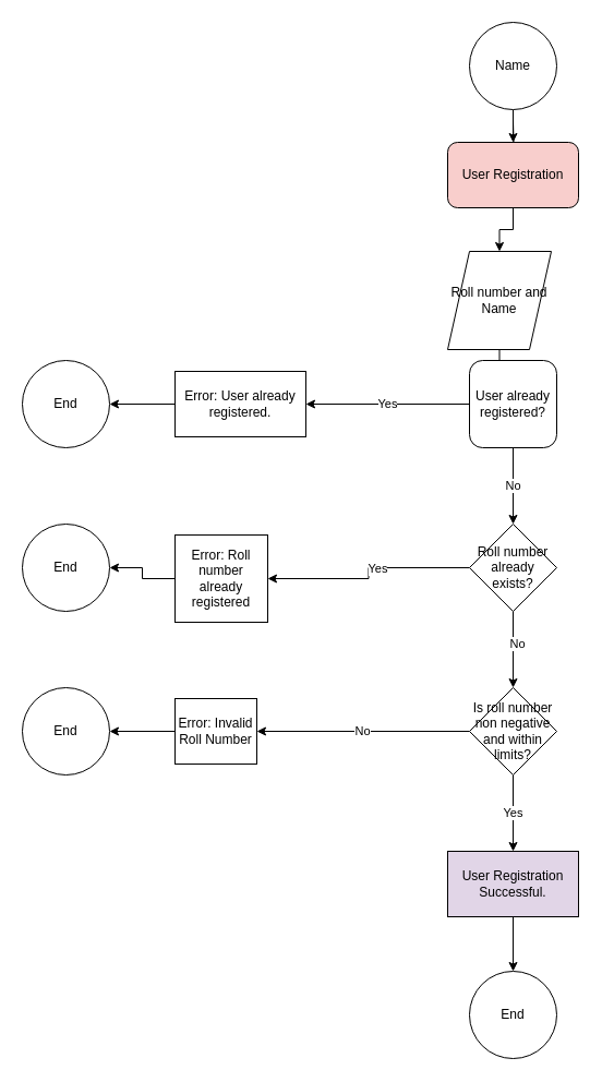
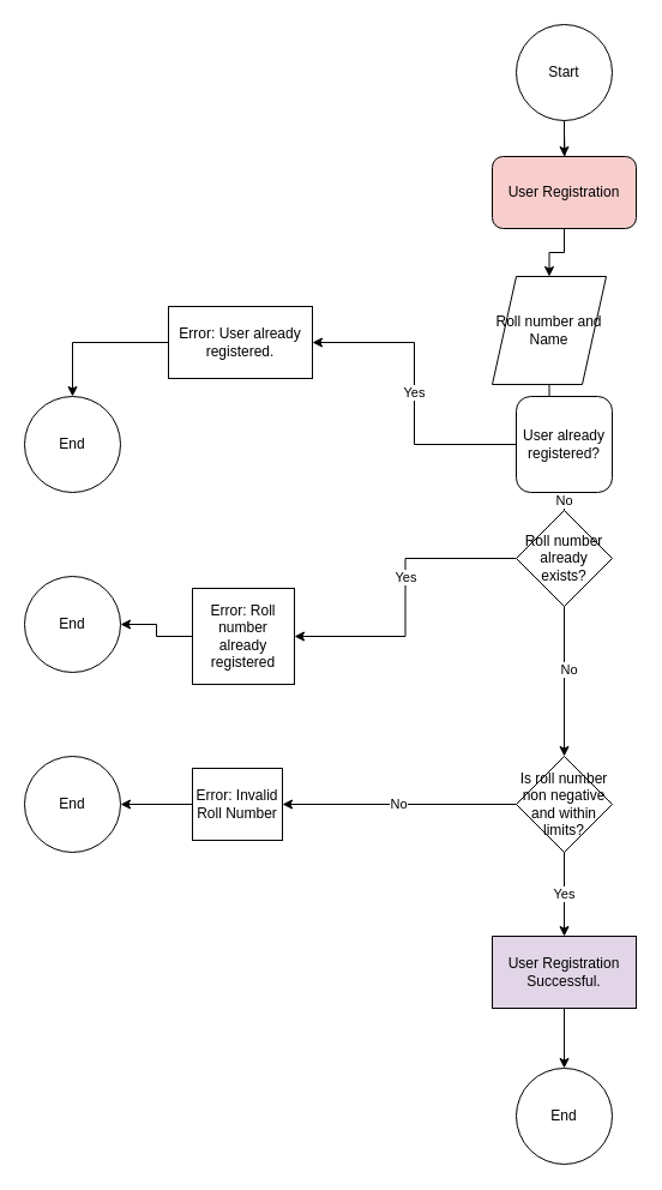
- <mxCell id="11" value="Name" style="ellipse;whiteSpace=wrap;html=1;rounded=1;" vertex="1" parent="1"><mxGeometry x="430" y="20" width="80" height="80" as="geometry" /></mxCell>
+ <mxCell id="11" value="Start" style="ellipse;whiteSpace=wrap;html=1;rounded=1;" vertex="1" parent="1"><mxGeometry x="430" y="20" width="80" height="80" as="geometry" /></mxCell>
- <mxCell id="13" value="Error: User already registered." style="rounded=0;whiteSpace=wrap;html=1;" vertex="1" parent="1"><mxGeometry x="160" y="340" width="120" height="60" as="geometry" /></mxCell>
+ <mxCell id="13" value="Error: User already registered." style="rounded=0;whiteSpace=wrap;html=1;" vertex="1" parent="1"><mxGeometry x="140" y="255" width="120" height="60" as="geometry" /></mxCell>
- <mxCell id="19" value="Roll number already exists?" style="rhombus;whiteSpace=wrap;html=1;" vertex="1" parent="1"><mxGeometry x="430" y="480" width="80" height="80" as="geometry" /></mxCell>
+ <mxCell id="19" value="Roll number already exists?" style="rhombus;whiteSpace=wrap;html=1;" vertex="1" parent="1"><mxGeometry x="430" y="425" width="80" height="80" as="geometry" /></mxCell>
